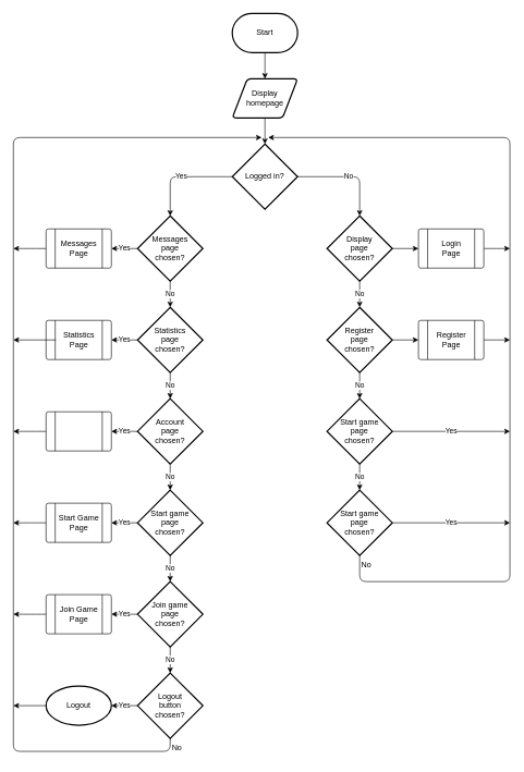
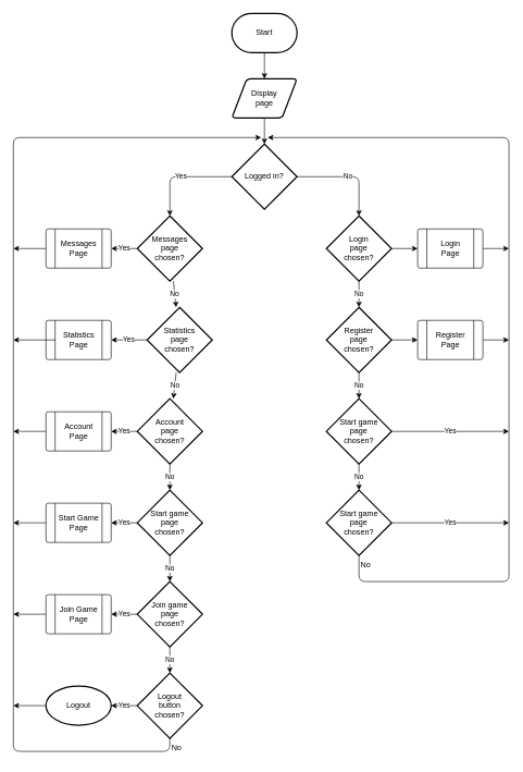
- <mxCell id="5" value="Display&lt;br&gt;homepage" style="shape=parallelogram;html=1;strokeWidth=2;perimeter=parallelogramPerimeter;whiteSpace=wrap;rounded=1;arcSize=12;size=0.23;" parent="1" vertex="1"><mxGeometry x="355" y="120" width="100" height="60" as="geometry" /></mxCell>
+ <mxCell id="5" value="Display&lt;br&gt;page" style="shape=parallelogram;html=1;strokeWidth=2;perimeter=parallelogramPerimeter;whiteSpace=wrap;rounded=1;arcSize=12;size=0.23;" parent="1" vertex="1"><mxGeometry x="355" y="120" width="100" height="60" as="geometry" /></mxCell>
- <mxCell id="20" value="Display&lt;br&gt;page&lt;br&gt;chosen?" style="strokeWidth=2;html=1;shape=mxgraph.flowchart.decision;whiteSpace=wrap;" parent="1" vertex="1"><mxGeometry x="500" y="330" width="100" height="100" as="geometry" /></mxCell>
+ <mxCell id="20" value="Login&lt;br&gt;page&lt;br&gt;chosen?" style="strokeWidth=2;html=1;shape=mxgraph.flowchart.decision;whiteSpace=wrap;" parent="1" vertex="1"><mxGeometry x="500" y="330" width="100" height="100" as="geometry" /></mxCell>
- <mxCell id="11" value="Statistics&lt;br&gt;page&lt;br&gt;chosen?" style="strokeWidth=2;html=1;shape=mxgraph.flowchart.decision;whiteSpace=wrap;" parent="1" vertex="1"><mxGeometry x="210" y="470" width="100" height="100" as="geometry" /></mxCell>
+ <mxCell id="11" value="Statistics&lt;br&gt;page&lt;br&gt;chosen?" style="strokeWidth=2;html=1;shape=mxgraph.flowchart.decision;whiteSpace=wrap;" parent="1" vertex="1"><mxGeometry x="225" y="470" width="100" height="100" as="geometry" /></mxCell>
+ <mxCell id="53" value="Account&lt;br&gt;Page" style="text;html=1;align=center;verticalAlign=middle;resizable=0;points=[];autosize=1;strokeColor=none;fillColor=none;" parent="1" vertex="1"><mxGeometry x="85" y="640" width="70" height="40" as="geometry" /></mxCell>
